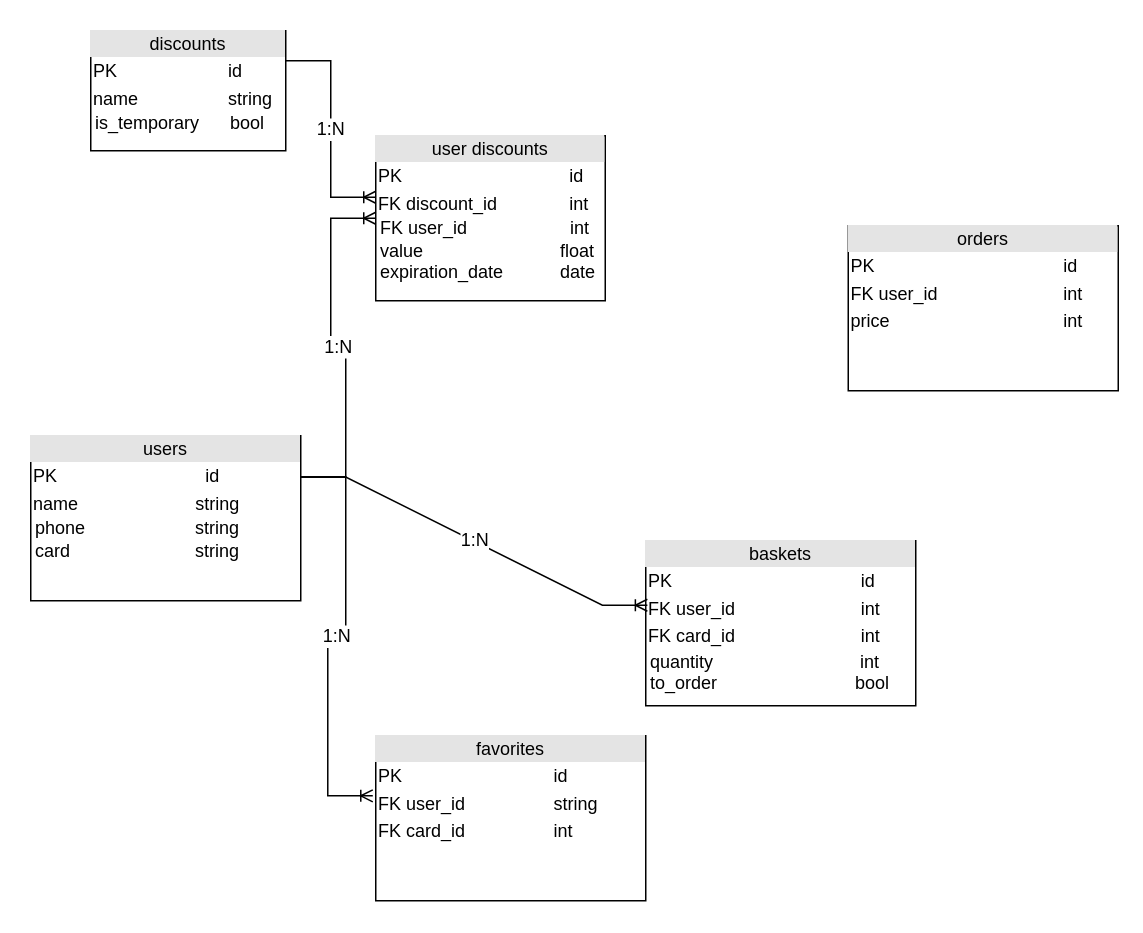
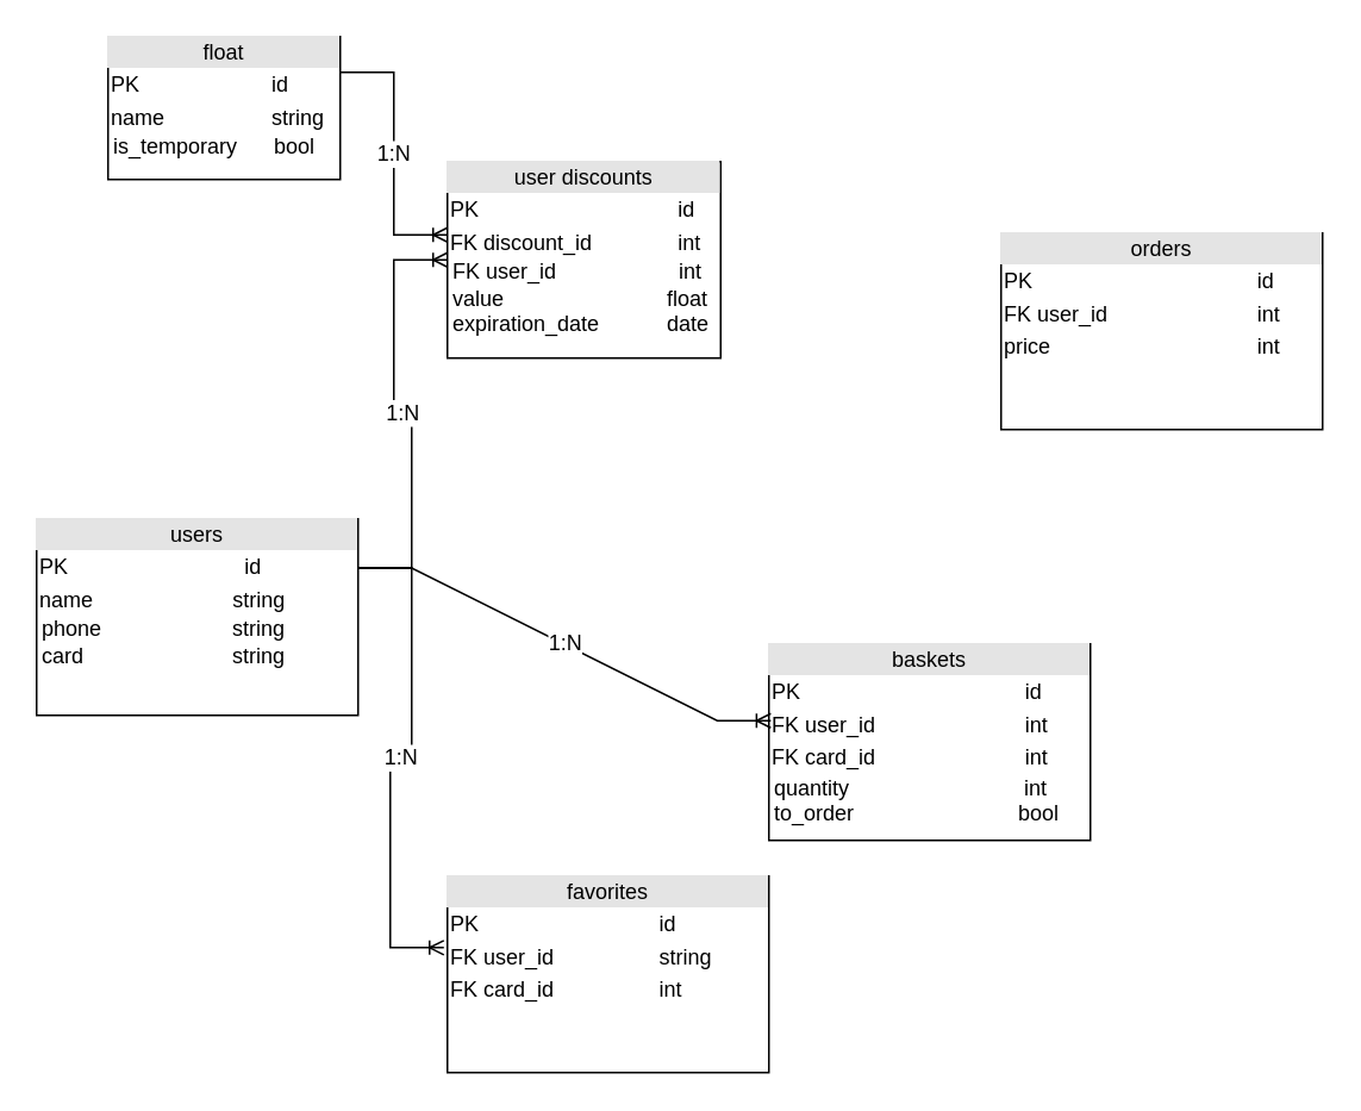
- <mxCell id="7" value="&lt;div style=&quot;text-align: center; box-sizing: border-box; width: 100%; background: rgb(228, 228, 228); padding: 2px;&quot;&gt;discounts&lt;/div&gt;&lt;table style=&quot;width:100%;font-size:1em;&quot; cellpadding=&quot;2&quot; cellspacing=&quot;0&quot;&gt;&lt;tbody&gt;&lt;tr&gt;&lt;td&gt;PK&lt;/td&gt;&lt;td&gt;&lt;span style=&quot;white-space: pre;&quot;&gt;&#09;&lt;/span&gt;&lt;span style=&quot;white-space: pre;&quot;&gt;&#09;&lt;/span&gt;id&lt;/td&gt;&lt;/tr&gt;&lt;tr&gt;&lt;td&gt;name&lt;/td&gt;&lt;td&gt;&lt;span style=&quot;white-space: pre;&quot;&gt;&#09;&lt;span style=&quot;white-space: pre;&quot;&gt;&#09;&lt;/span&gt;&lt;/span&gt;string&lt;/td&gt;&lt;/tr&gt;&lt;/tbody&gt;&lt;/table&gt;&lt;span style=&quot;&quot;&gt;&amp;nbsp;is_temporary &lt;span style=&quot;white-space: pre;&quot;&gt;&#09;&lt;/span&gt;&amp;nbsp; &amp;nbsp; bool&lt;br&gt;&lt;/span&gt;" style="verticalAlign=top;align=left;overflow=fill;html=1;" parent="1" vertex="1"><mxGeometry x="60" y="20" width="130" height="80" as="geometry" /></mxCell>
+ <mxCell id="7" value="&lt;div style=&quot;text-align: center; box-sizing: border-box; width: 100%; background: rgb(228, 228, 228); padding: 2px;&quot;&gt;float&lt;/div&gt;&lt;table style=&quot;width:100%;font-size:1em;&quot; cellpadding=&quot;2&quot; cellspacing=&quot;0&quot;&gt;&lt;tbody&gt;&lt;tr&gt;&lt;td&gt;PK&lt;/td&gt;&lt;td&gt;&lt;span style=&quot;white-space: pre;&quot;&gt;&#09;&lt;/span&gt;&lt;span style=&quot;white-space: pre;&quot;&gt;&#09;&lt;/span&gt;id&lt;/td&gt;&lt;/tr&gt;&lt;tr&gt;&lt;td&gt;name&lt;/td&gt;&lt;td&gt;&lt;span style=&quot;white-space: pre;&quot;&gt;&#09;&lt;span style=&quot;white-space: pre;&quot;&gt;&#09;&lt;/span&gt;&lt;/span&gt;string&lt;/td&gt;&lt;/tr&gt;&lt;/tbody&gt;&lt;/table&gt;&lt;span style=&quot;&quot;&gt;&amp;nbsp;is_temporary &lt;span style=&quot;white-space: pre;&quot;&gt;&#09;&lt;/span&gt;&amp;nbsp; &amp;nbsp; bool&lt;br&gt;&lt;/span&gt;" style="verticalAlign=top;align=left;overflow=fill;html=1;" parent="1" vertex="1"><mxGeometry x="60" y="20" width="130" height="80" as="geometry" /></mxCell>
- <mxCell id="5" value="&lt;div style=&quot;text-align: center; box-sizing: border-box; width: 100%; background: rgb(228, 228, 228); padding: 2px;&quot;&gt;orders&lt;/div&gt;&lt;table style=&quot;width:100%;font-size:1em;&quot; cellpadding=&quot;2&quot; cellspacing=&quot;0&quot;&gt;&lt;tbody&gt;&lt;tr&gt;&lt;td&gt;PK&lt;/td&gt;&lt;td&gt;id&lt;/td&gt;&lt;/tr&gt;&lt;tr&gt;&lt;td&gt;FK user_id&lt;/td&gt;&lt;td&gt;int&lt;/td&gt;&lt;/tr&gt;&lt;tr&gt;&lt;td&gt;price&lt;/td&gt;&lt;td&gt;int&lt;/td&gt;&lt;/tr&gt;&lt;/tbody&gt;&lt;/table&gt;" style="verticalAlign=top;align=left;overflow=fill;html=1;" parent="1" vertex="1"><mxGeometry x="565" y="150" width="180" height="110" as="geometry" /></mxCell>
+ <mxCell id="5" value="&lt;div style=&quot;text-align: center; box-sizing: border-box; width: 100%; background: rgb(228, 228, 228); padding: 2px;&quot;&gt;orders&lt;/div&gt;&lt;table style=&quot;width:100%;font-size:1em;&quot; cellpadding=&quot;2&quot; cellspacing=&quot;0&quot;&gt;&lt;tbody&gt;&lt;tr&gt;&lt;td&gt;PK&lt;/td&gt;&lt;td&gt;id&lt;/td&gt;&lt;/tr&gt;&lt;tr&gt;&lt;td&gt;FK user_id&lt;/td&gt;&lt;td&gt;int&lt;/td&gt;&lt;/tr&gt;&lt;tr&gt;&lt;td&gt;price&lt;/td&gt;&lt;td&gt;int&lt;/td&gt;&lt;/tr&gt;&lt;/tbody&gt;&lt;/table&gt;" style="verticalAlign=top;align=left;overflow=fill;html=1;" parent="1" vertex="1"><mxGeometry x="560" y="130" width="180" height="110" as="geometry" /></mxCell>
